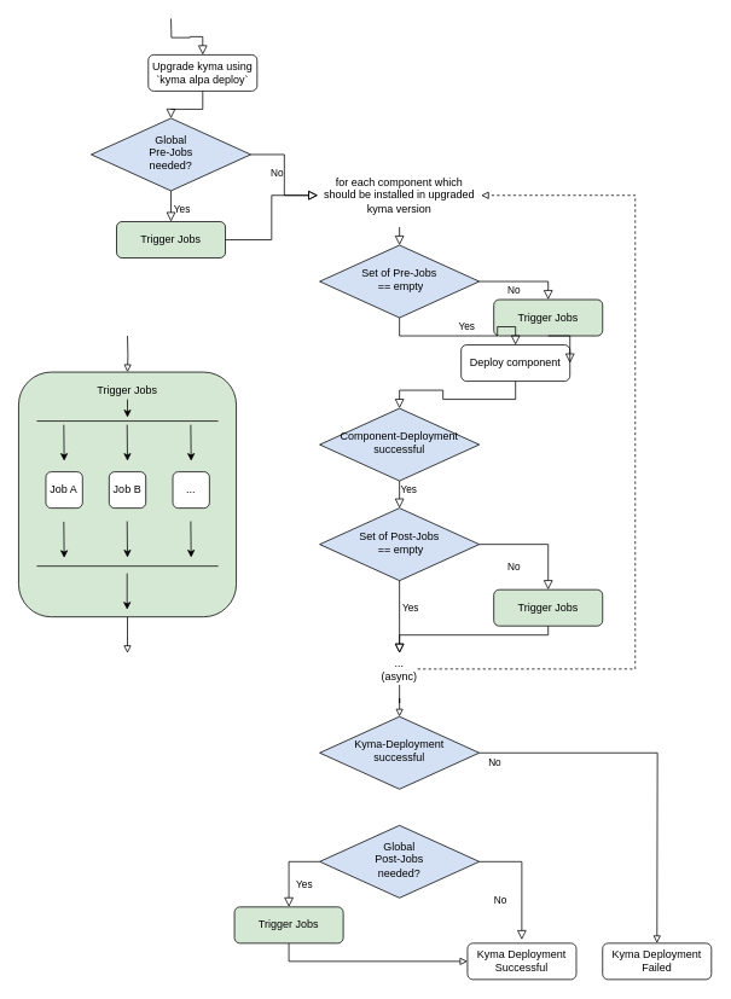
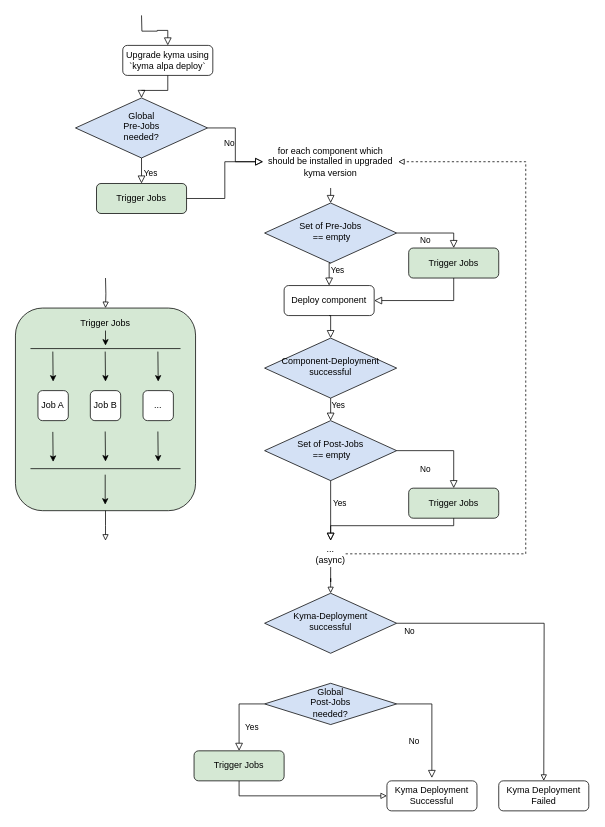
- <mxCell id="14" value="Deploy component" style="rounded=1;whiteSpace=wrap;html=1;fontSize=12;glass=0;strokeWidth=1;shadow=0;" parent="1" vertex="1"><mxGeometry x="508" y="380" width="120" height="40" as="geometry" /></mxCell>
+ <mxCell id="14" value="Deploy component" style="rounded=1;whiteSpace=wrap;html=1;fontSize=12;glass=0;strokeWidth=1;shadow=0;" parent="1" vertex="1"><mxGeometry x="378" y="380" width="120" height="40" as="geometry" /></mxCell>
- <mxCell id="24" value="Global&lt;br&gt;Post-Jobs&lt;br&gt;needed?" style="rhombus;whiteSpace=wrap;html=1;shadow=0;fontFamily=Helvetica;fontSize=12;align=center;strokeWidth=1;spacing=6;spacingTop=-4;fillColor=#D4E1F5;" parent="1" vertex="1"><mxGeometry x="352" y="910" width="176" height="80" as="geometry" /></mxCell>
+ <mxCell id="24" value="Global&lt;br&gt;Post-Jobs&lt;br&gt;needed?" style="rhombus;whiteSpace=wrap;html=1;shadow=0;fontFamily=Helvetica;fontSize=12;align=center;strokeWidth=1;spacing=6;spacingTop=-4;fillColor=#D4E1F5;" parent="1" vertex="1"><mxGeometry x="352" y="910" width="176" height="55" as="geometry" /></mxCell>
